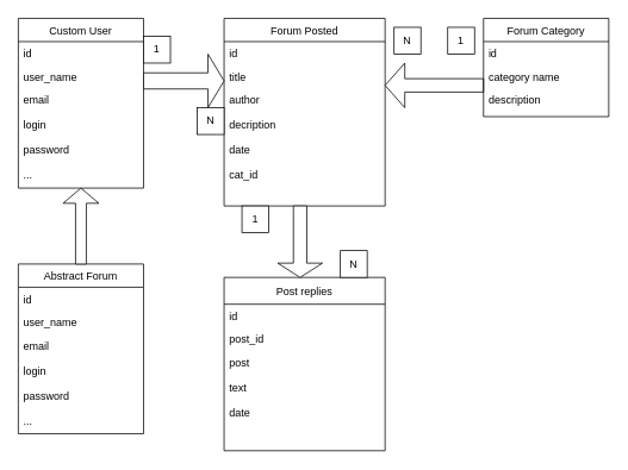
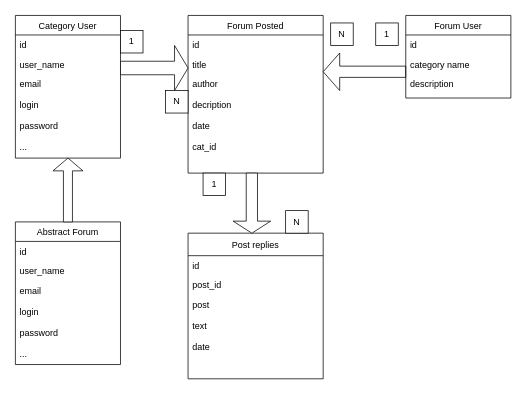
- <mxCell id="2" value="Custom User" style="swimlane;fontStyle=0;childLayout=stackLayout;horizontal=1;startSize=26;fillColor=none;horizontalStack=0;resizeParent=1;resizeParentMax=0;resizeLast=0;collapsible=1;marginBottom=0;" vertex="1" parent="1"><mxGeometry x="20" y="20" width="140" height="190" as="geometry" /></mxCell>
+ <mxCell id="2" value="Category User" style="swimlane;fontStyle=0;childLayout=stackLayout;horizontal=1;startSize=26;fillColor=none;horizontalStack=0;resizeParent=1;resizeParentMax=0;resizeLast=0;collapsible=1;marginBottom=0;" vertex="1" parent="1"><mxGeometry x="20" y="20" width="140" height="190" as="geometry" /></mxCell>
- <mxCell id="27" value="Forum Category" style="swimlane;fontStyle=0;childLayout=stackLayout;horizontal=1;startSize=26;fillColor=none;horizontalStack=0;resizeParent=1;resizeParentMax=0;resizeLast=0;collapsible=1;marginBottom=0;" vertex="1" parent="1"><mxGeometry x="540" y="20" width="140" height="110" as="geometry" /></mxCell>
+ <mxCell id="27" value="Forum User" style="swimlane;fontStyle=0;childLayout=stackLayout;horizontal=1;startSize=26;fillColor=none;horizontalStack=0;resizeParent=1;resizeParentMax=0;resizeLast=0;collapsible=1;marginBottom=0;" vertex="1" parent="1"><mxGeometry x="540" y="20" width="140" height="110" as="geometry" /></mxCell>
